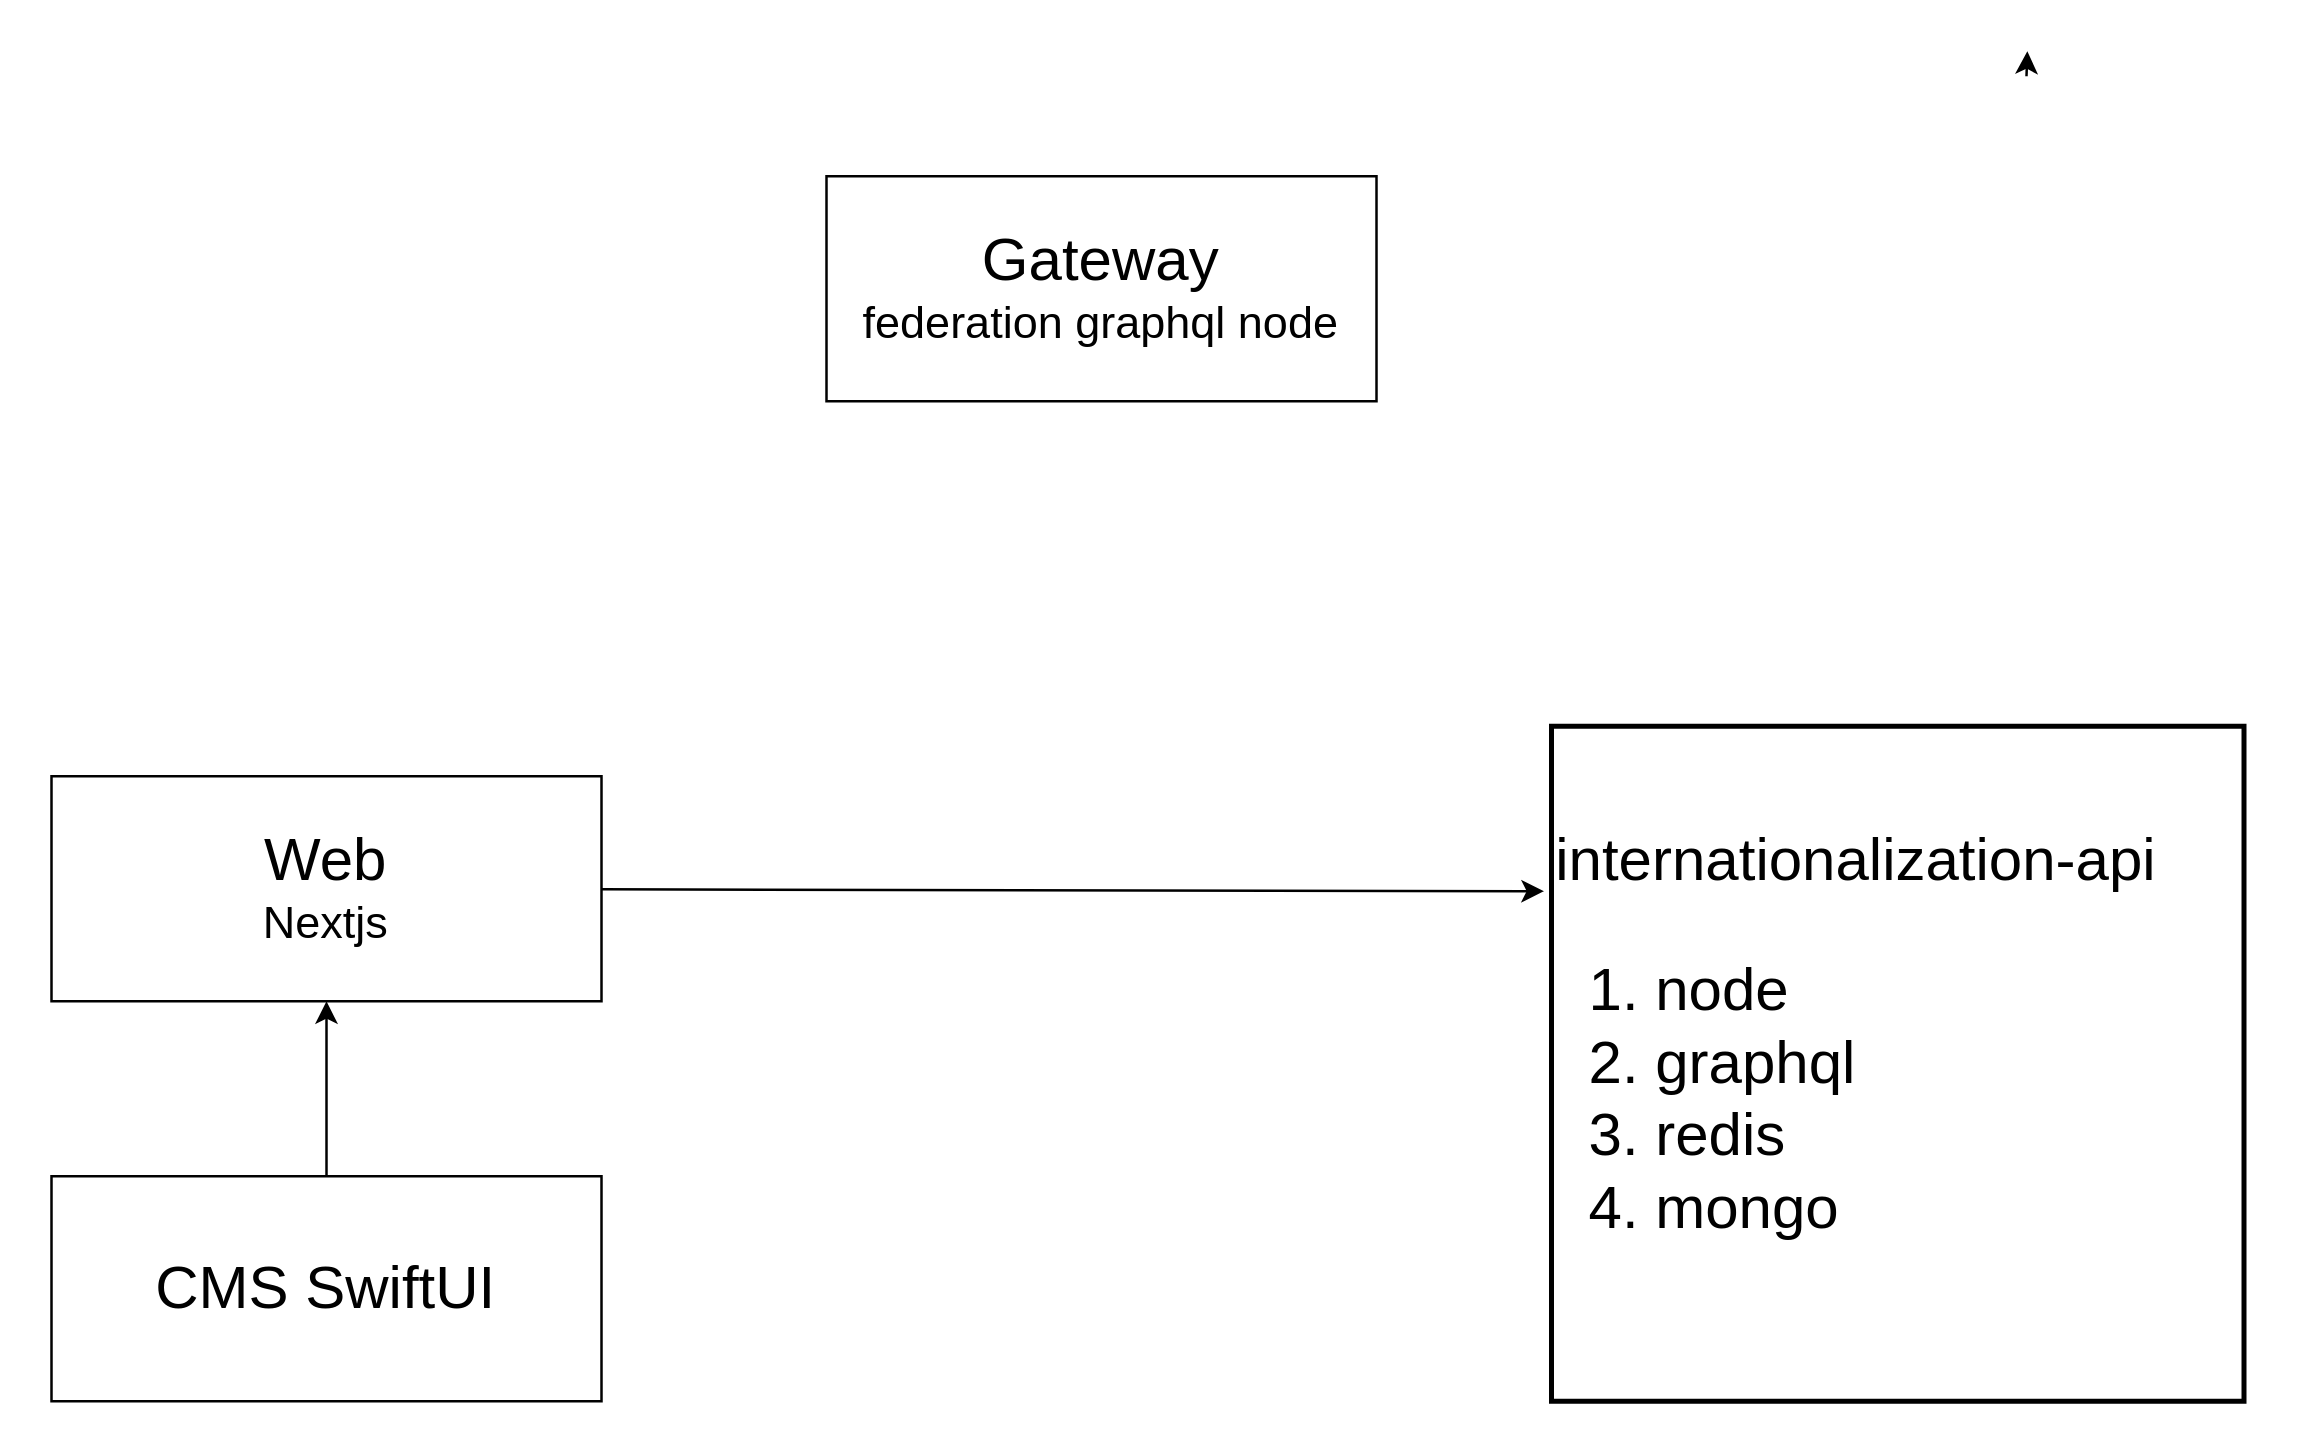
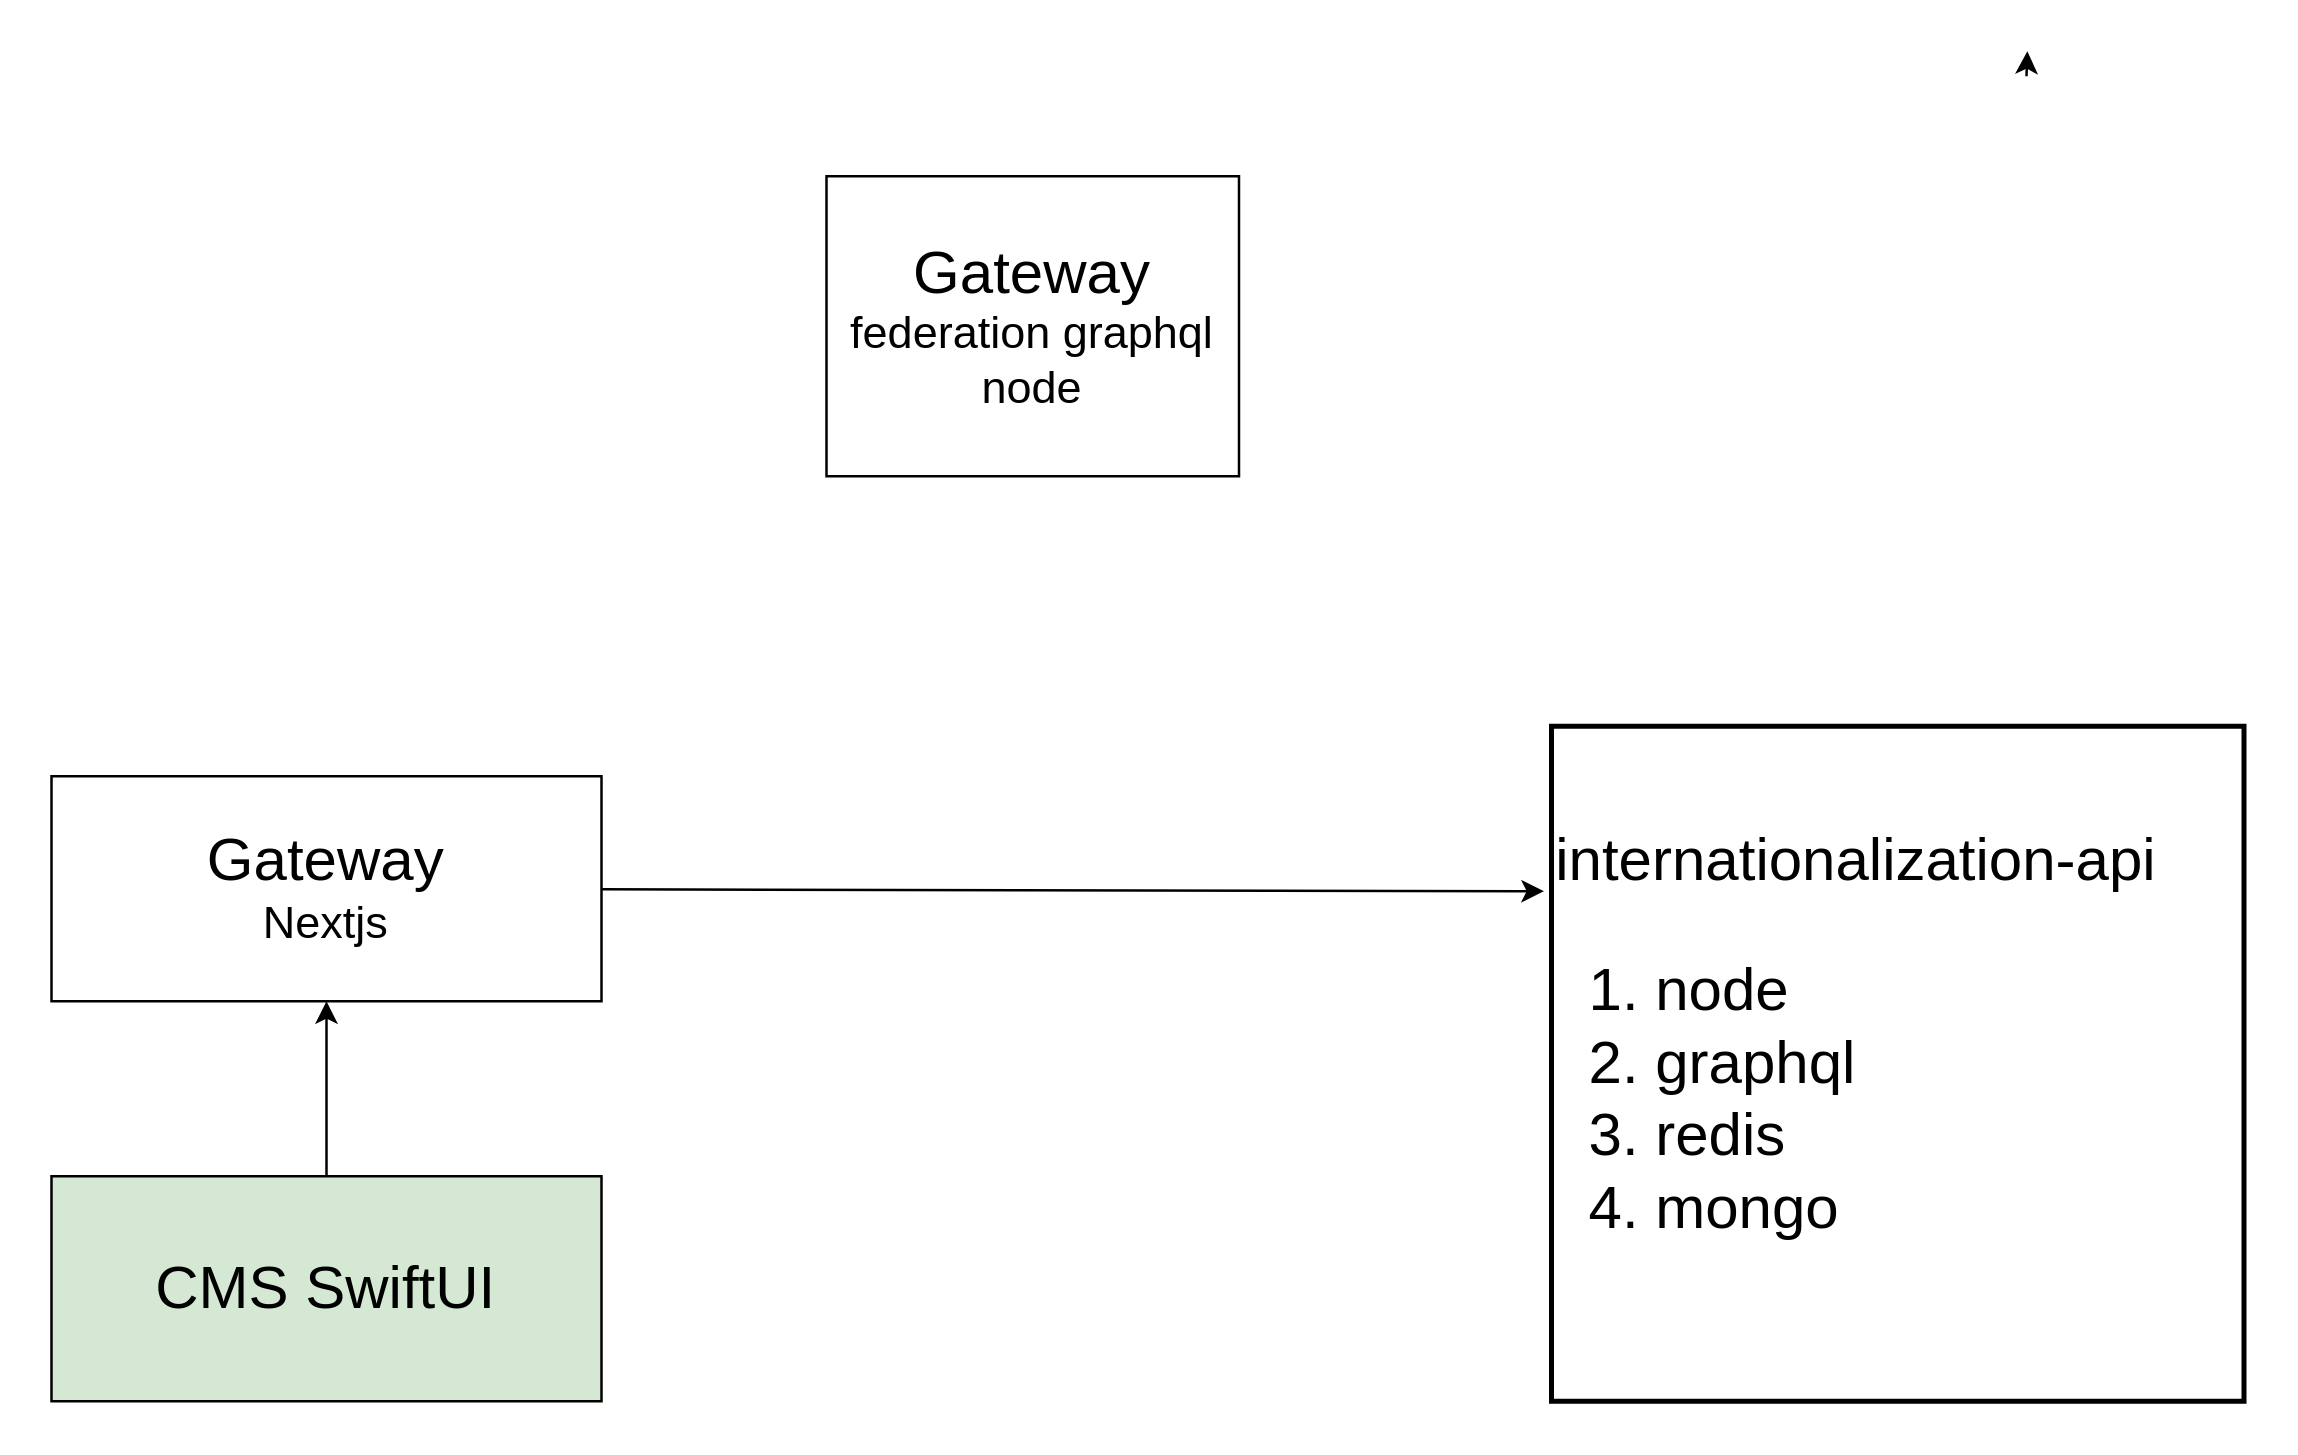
- <mxCell id="4" value="&lt;font style=&quot;&quot;&gt;&lt;span style=&quot;font-size: 24px;&quot;&gt;Gateway&lt;br&gt;&lt;/span&gt;&lt;span style=&quot;font-size: 18px;&quot;&gt;federation graphql node&lt;/span&gt;&lt;br&gt;&lt;/font&gt;" style="rounded=0;whiteSpace=wrap;html=1;" vertex="1" parent="1"><mxGeometry x="330" y="70" width="220" height="90" as="geometry" /></mxCell>
+ <mxCell id="4" value="&lt;font style=&quot;&quot;&gt;&lt;span style=&quot;font-size: 24px;&quot;&gt;Gateway&lt;br&gt;&lt;/span&gt;&lt;span style=&quot;font-size: 18px;&quot;&gt;federation graphql node&lt;/span&gt;&lt;br&gt;&lt;/font&gt;" style="rounded=0;whiteSpace=wrap;html=1;" vertex="1" parent="1"><mxGeometry x="330" y="70" width="165" height="120" as="geometry" /></mxCell>
- <mxCell id="3" value="&lt;font style=&quot;&quot;&gt;&lt;font style=&quot;font-size: 24px;&quot;&gt;Web&lt;br&gt;&lt;/font&gt;&lt;font style=&quot;font-size: 18px;&quot;&gt;Nextjs&lt;/font&gt;&lt;br&gt;&lt;/font&gt;" style="rounded=0;whiteSpace=wrap;html=1;" vertex="1" parent="1"><mxGeometry x="20" y="310" width="220" height="90" as="geometry" /></mxCell>
+ <mxCell id="3" value="&lt;font style=&quot;&quot;&gt;&lt;font style=&quot;font-size: 24px;&quot;&gt;Gateway&lt;br&gt;&lt;/font&gt;&lt;font style=&quot;font-size: 18px;&quot;&gt;Nextjs&lt;/font&gt;&lt;br&gt;&lt;/font&gt;" style="rounded=0;whiteSpace=wrap;html=1;" vertex="1" parent="1"><mxGeometry x="20" y="310" width="220" height="90" as="geometry" /></mxCell>
- <mxCell id="8" value="&lt;font style=&quot;&quot;&gt;&lt;span style=&quot;font-size: 24px;&quot;&gt;CMS SwiftUI&lt;/span&gt;&lt;br&gt;&lt;/font&gt;" style="rounded=0;whiteSpace=wrap;html=1;" vertex="1" parent="1"><mxGeometry x="20" y="470" width="220" height="90" as="geometry" /></mxCell>
+ <mxCell id="8" value="&lt;font style=&quot;&quot;&gt;&lt;span style=&quot;font-size: 24px;&quot;&gt;CMS SwiftUI&lt;/span&gt;&lt;br&gt;&lt;/font&gt;" style="rounded=0;whiteSpace=wrap;html=1;fillColor=#d5e8d4;" vertex="1" parent="1"><mxGeometry x="20" y="470" width="220" height="90" as="geometry" /></mxCell>
